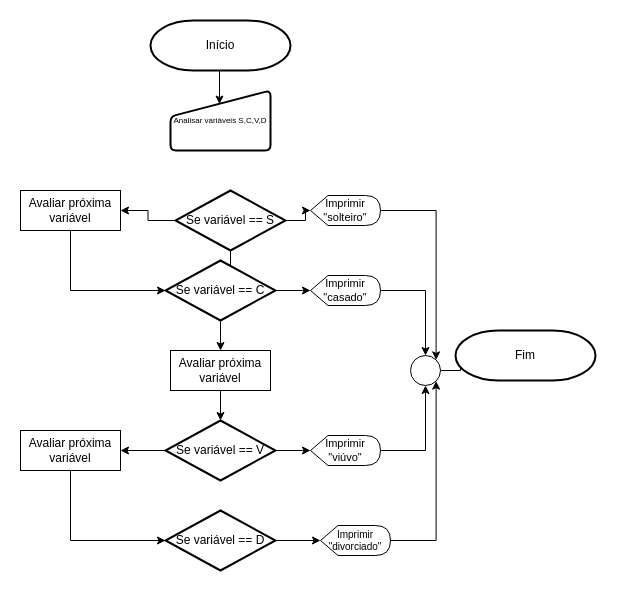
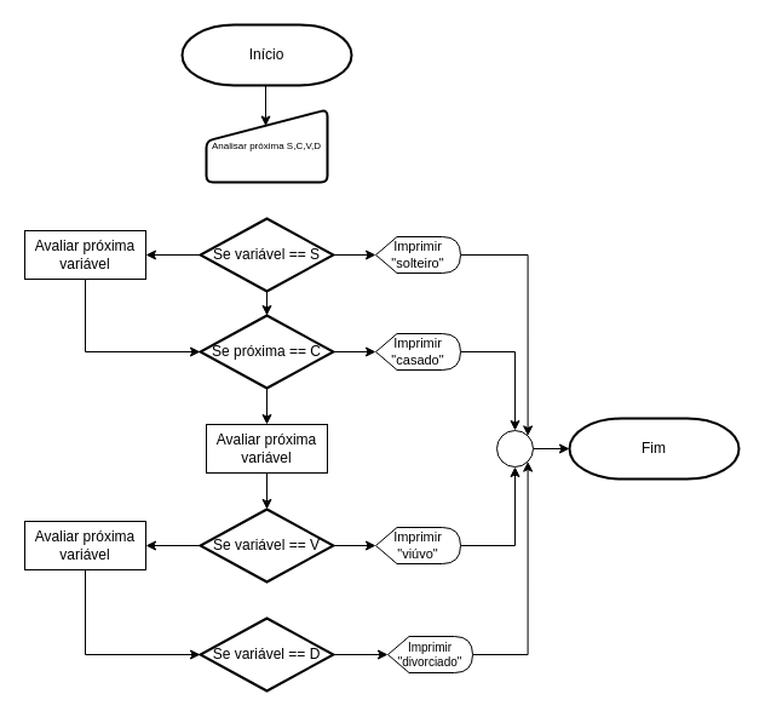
- <mxCell id="3" value="Analisar variáveis S,C,V,D" style="html=1;strokeWidth=2;shape=manualInput;whiteSpace=wrap;rounded=1;size=26;arcSize=11;fontSize=8;" vertex="1" parent="1"><mxGeometry x="170" y="90" width="100" height="60" as="geometry" /></mxCell>
+ <mxCell id="3" value="Analisar próxima S,C,V,D" style="html=1;strokeWidth=2;shape=manualInput;whiteSpace=wrap;rounded=1;size=26;arcSize=11;fontSize=8;" vertex="1" parent="1"><mxGeometry x="170" y="90" width="100" height="60" as="geometry" /></mxCell>
- <mxCell id="8" value="Se variável == S" style="strokeWidth=2;html=1;shape=mxgraph.flowchart.decision;whiteSpace=wrap;" vertex="1" parent="1"><mxGeometry x="175" y="190" width="110" height="60" as="geometry" /></mxCell>
+ <mxCell id="8" value="Se variável == S" style="strokeWidth=2;html=1;shape=mxgraph.flowchart.decision;whiteSpace=wrap;" vertex="1" parent="1"><mxGeometry x="165" y="180" width="110" height="60" as="geometry" /></mxCell>
- <mxCell id="14" value="Se variável == C" style="strokeWidth=2;html=1;shape=mxgraph.flowchart.decision;whiteSpace=wrap;" vertex="1" parent="1"><mxGeometry x="165" y="260" width="110" height="60" as="geometry" /></mxCell>
+ <mxCell id="14" value="Se próxima == C" style="strokeWidth=2;html=1;shape=mxgraph.flowchart.decision;whiteSpace=wrap;" vertex="1" parent="1"><mxGeometry x="165" y="260" width="110" height="60" as="geometry" /></mxCell>
- <mxCell id="33" value="Fim" style="strokeWidth=2;html=1;shape=mxgraph.flowchart.terminator;whiteSpace=wrap;" vertex="1" parent="1"><mxGeometry x="455" y="330" width="140" height="50" as="geometry" /></mxCell>
+ <mxCell id="33" value="Fim" style="strokeWidth=2;html=1;shape=mxgraph.flowchart.terminator;whiteSpace=wrap;" vertex="1" parent="1"><mxGeometry x="470" y="345" width="140" height="50" as="geometry" /></mxCell>
